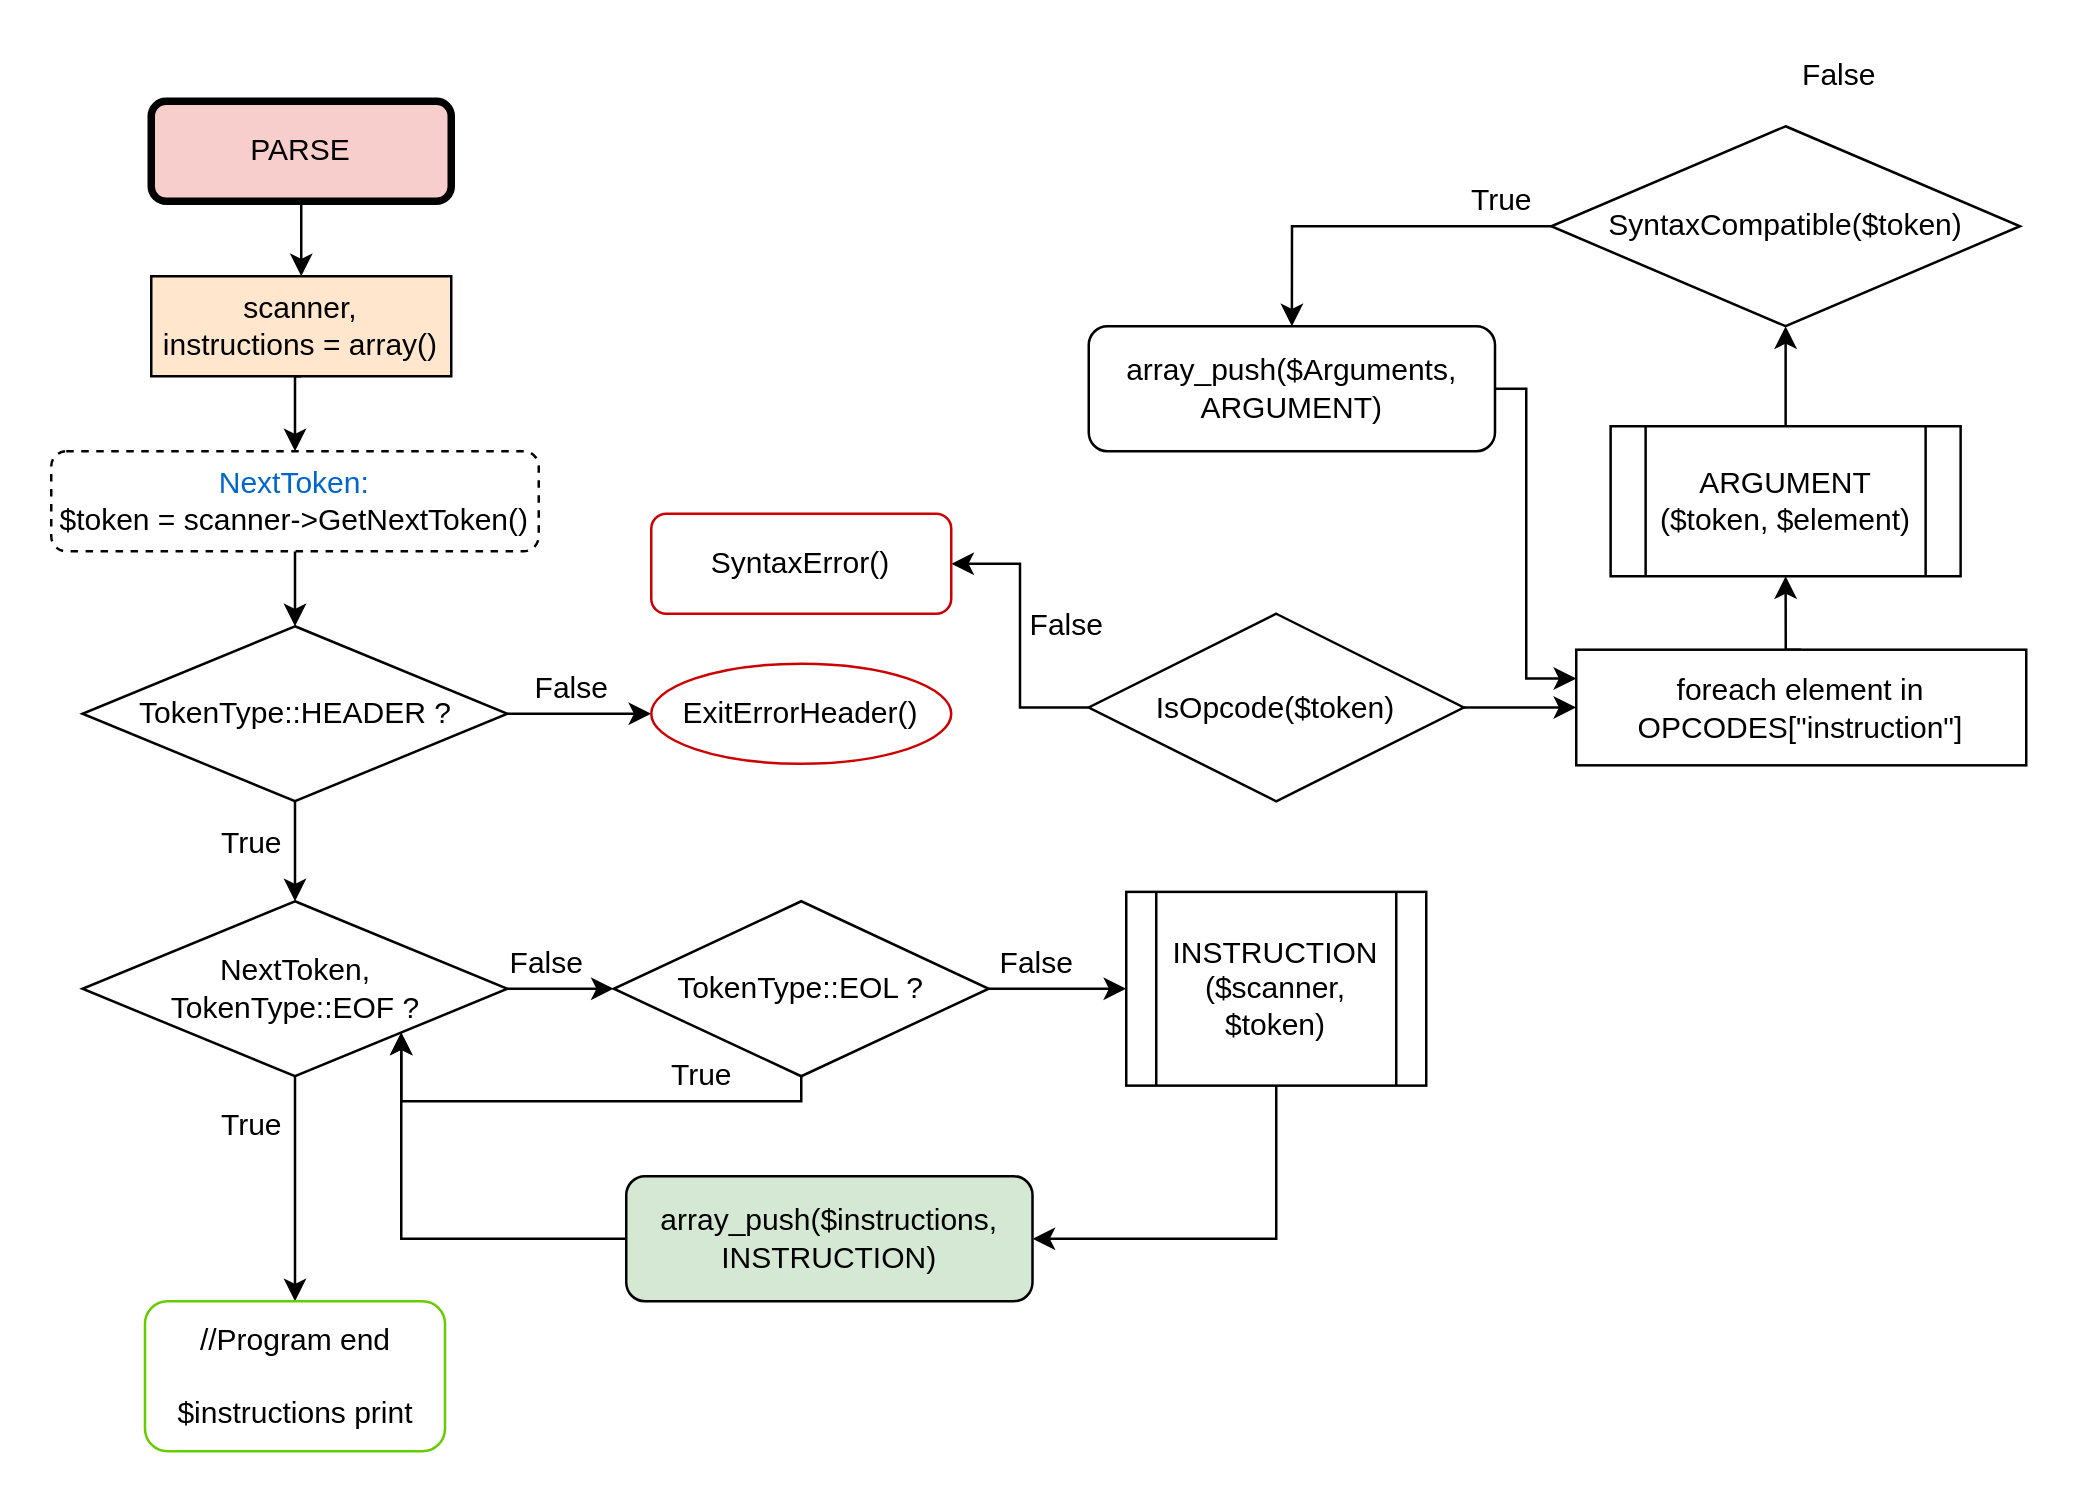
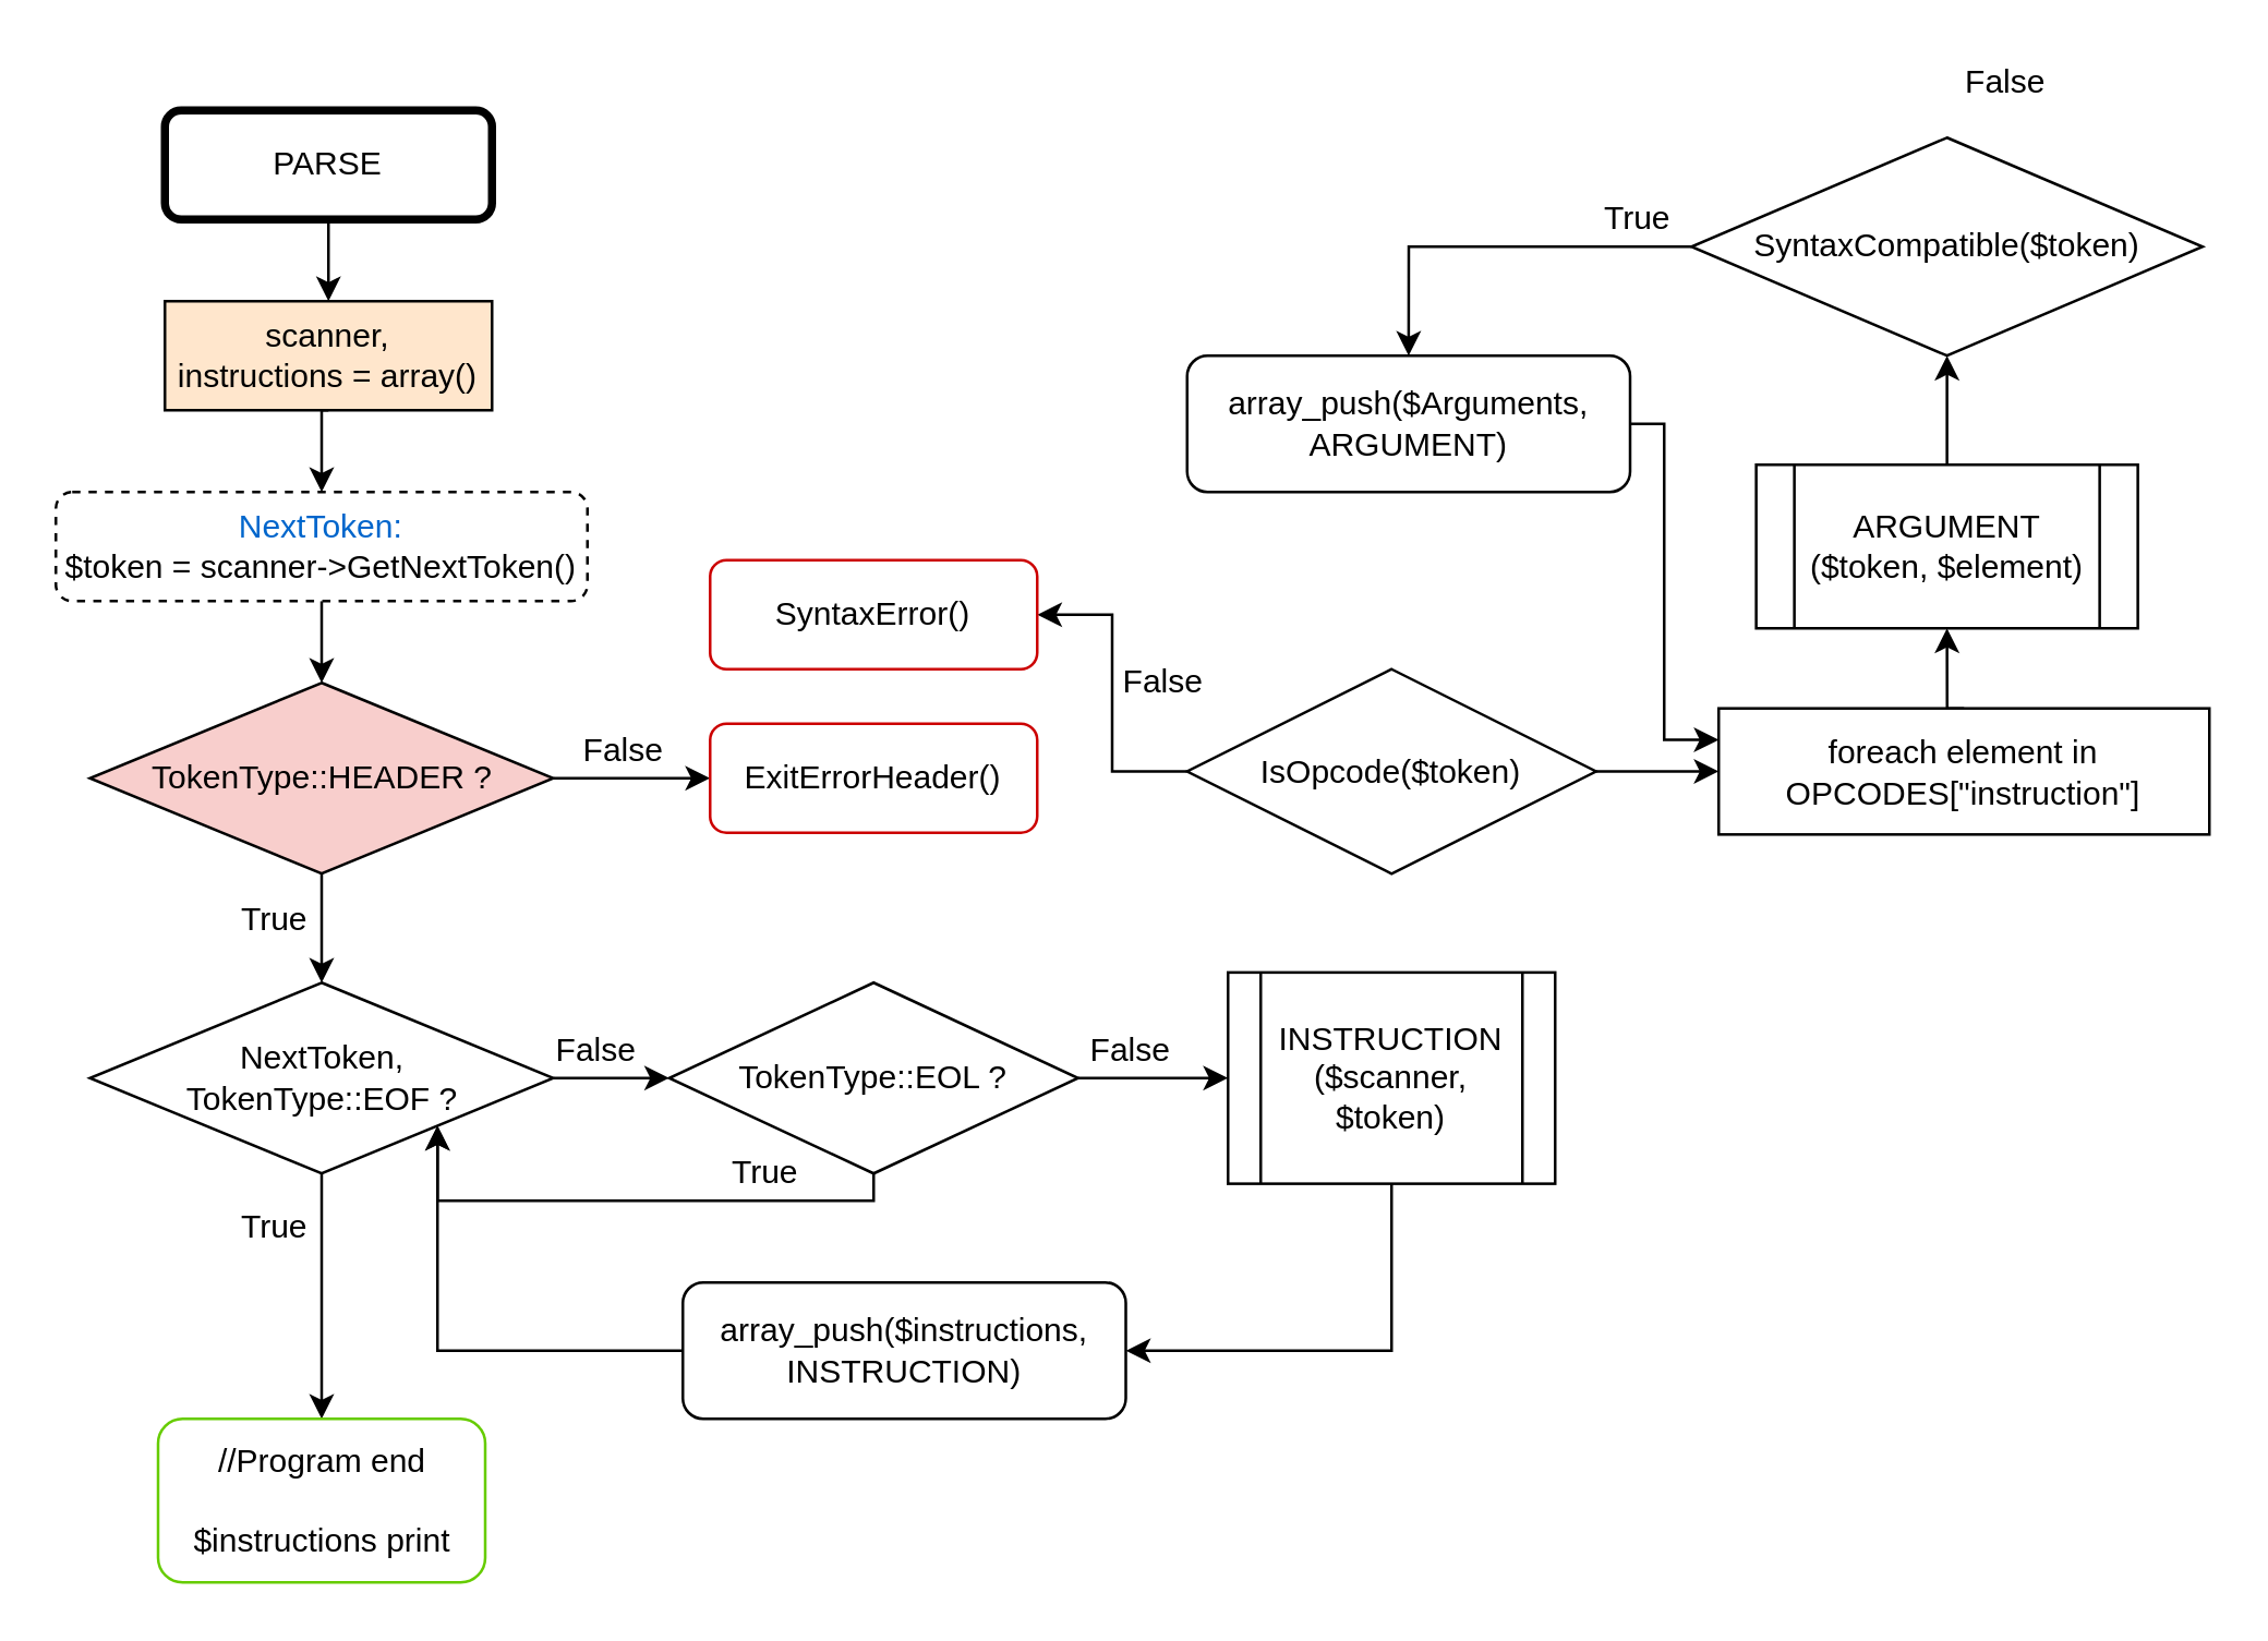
- <mxCell id="3" value="PARSE" style="rounded=1;whiteSpace=wrap;html=1;fontSize=12;glass=0;strokeWidth=3;shadow=0;fillColor=#f8cecc;" parent="1" vertex="1"><mxGeometry x="60" y="40" width="120" height="40" as="geometry" /></mxCell>
+ <mxCell id="3" value="PARSE" style="rounded=1;whiteSpace=wrap;html=1;fontSize=12;glass=0;strokeWidth=3;shadow=0;" parent="1" vertex="1"><mxGeometry x="60" y="40" width="120" height="40" as="geometry" /></mxCell>
- <mxCell id="10" value="TokenType::HEADER ?" style="rhombus;whiteSpace=wrap;html=1;" vertex="1" parent="1"><mxGeometry x="32.5" y="250" width="170" height="70" as="geometry" /></mxCell>
+ <mxCell id="10" value="TokenType::HEADER ?" style="rhombus;whiteSpace=wrap;html=1;fillColor=#f8cecc;" vertex="1" parent="1"><mxGeometry x="32.5" y="250" width="170" height="70" as="geometry" /></mxCell>
- <mxCell id="11" value="ExitErrorHeader()" style="ellipse;whiteSpace=wrap;html=1;strokeColor=#CC0000;" vertex="1" parent="1"><mxGeometry x="260" y="265" width="120" height="40" as="geometry" /></mxCell>
+ <mxCell id="11" value="ExitErrorHeader()" style="rounded=1;whiteSpace=wrap;html=1;strokeColor=#CC0000;" vertex="1" parent="1"><mxGeometry x="260" y="265" width="120" height="40" as="geometry" /></mxCell>
- <mxCell id="28" value="array_push($instructions,&lt;br&gt;INSTRUCTION)" style="rounded=1;whiteSpace=wrap;html=1;fillColor=#d5e8d4;" vertex="1" parent="1"><mxGeometry x="250" y="470" width="162.5" height="50" as="geometry" /></mxCell>
+ <mxCell id="28" value="array_push($instructions,&lt;br&gt;INSTRUCTION)" style="rounded=1;whiteSpace=wrap;html=1;" vertex="1" parent="1"><mxGeometry x="250" y="470" width="162.5" height="50" as="geometry" /></mxCell>
